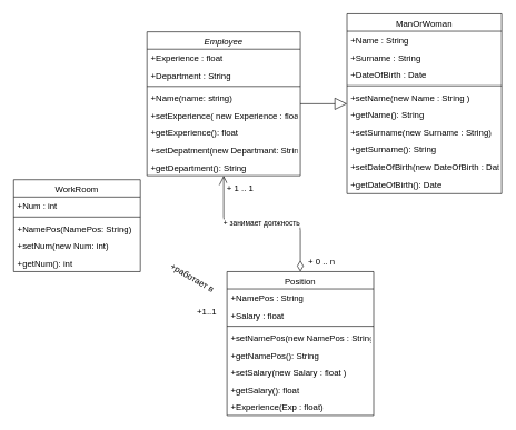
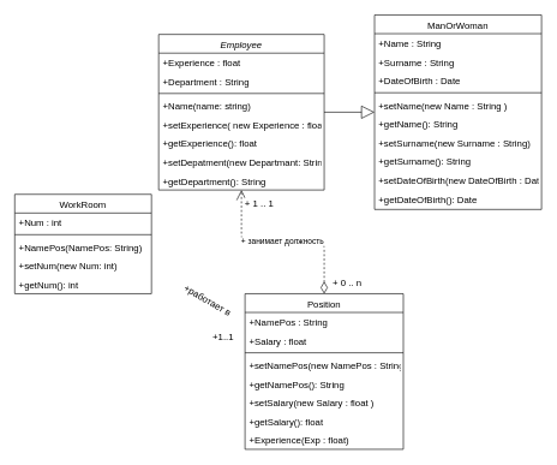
- <mxCell id="38" value="+ занимает должность" style="endArrow=open;html=1;endSize=12;startArrow=diamondThin;startSize=14;startFill=0;edgeStyle=orthogonalEdgeStyle;" edge="1" parent="1" source="11" target="2"><mxGeometry relative="1" as="geometry"><mxPoint x="330" y="347" as="sourcePoint" /><mxPoint x="490" y="347" as="targetPoint" /></mxGeometry></mxCell>
+ <mxCell id="38" value="+ занимает должность" style="endArrow=open;html=1;endSize=12;startArrow=diamondThin;startSize=14;startFill=0;edgeStyle=orthogonalEdgeStyle;dashed=1;" edge="1" parent="1" source="11" target="2"><mxGeometry relative="1" as="geometry"><mxPoint x="330" y="347" as="sourcePoint" /><mxPoint x="490" y="347" as="targetPoint" /></mxGeometry></mxCell>
